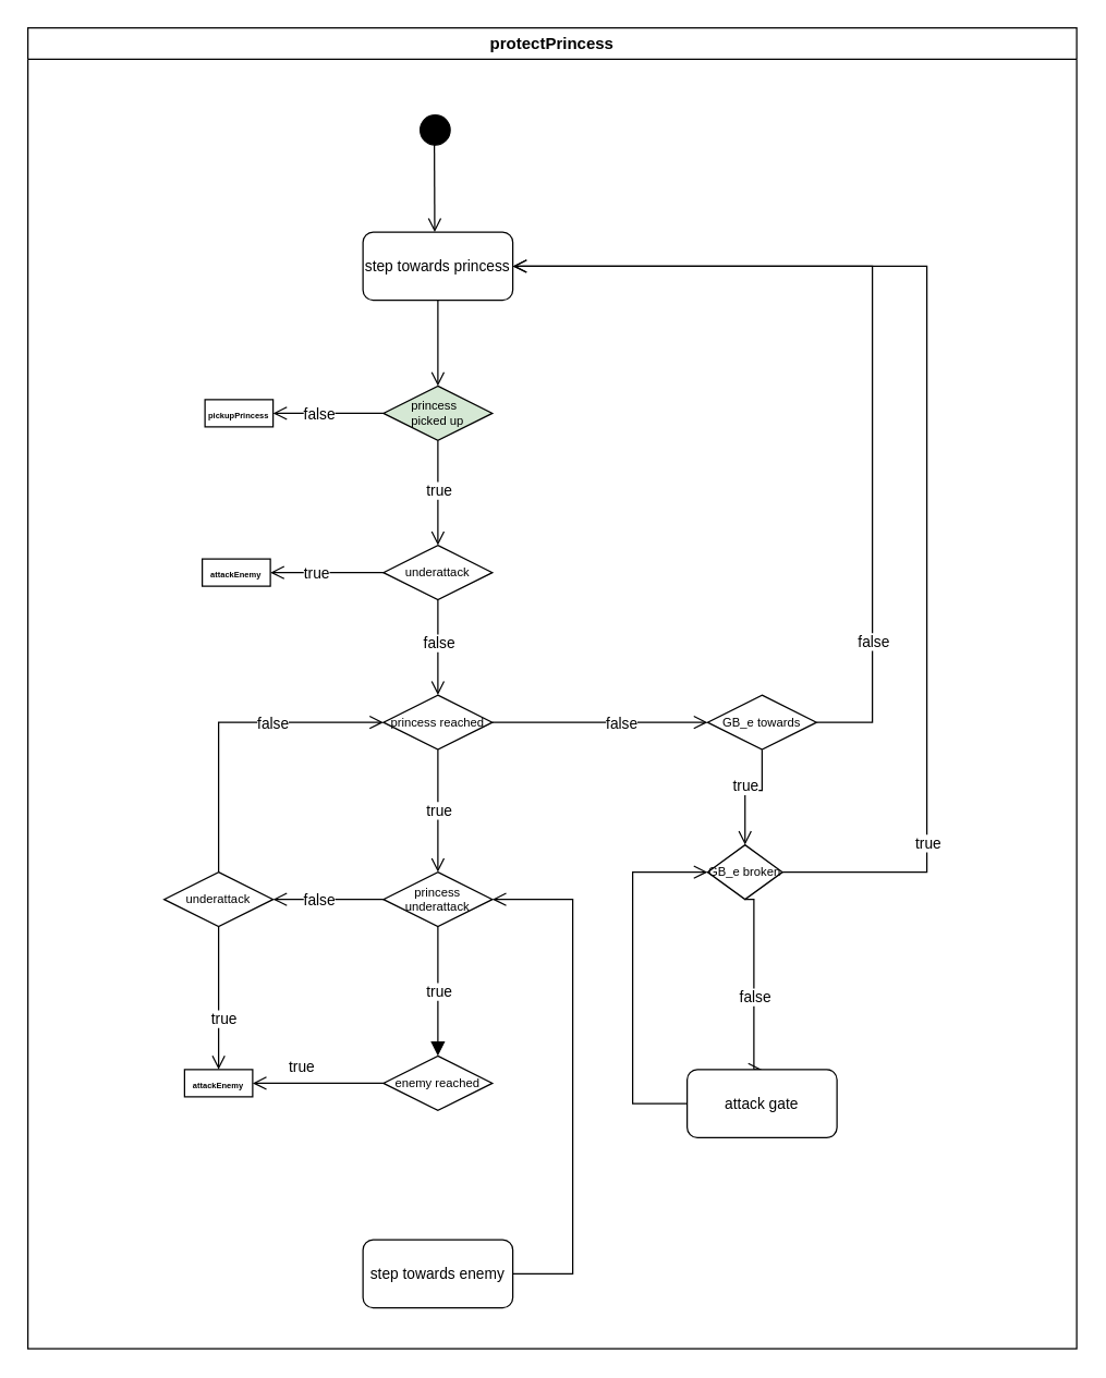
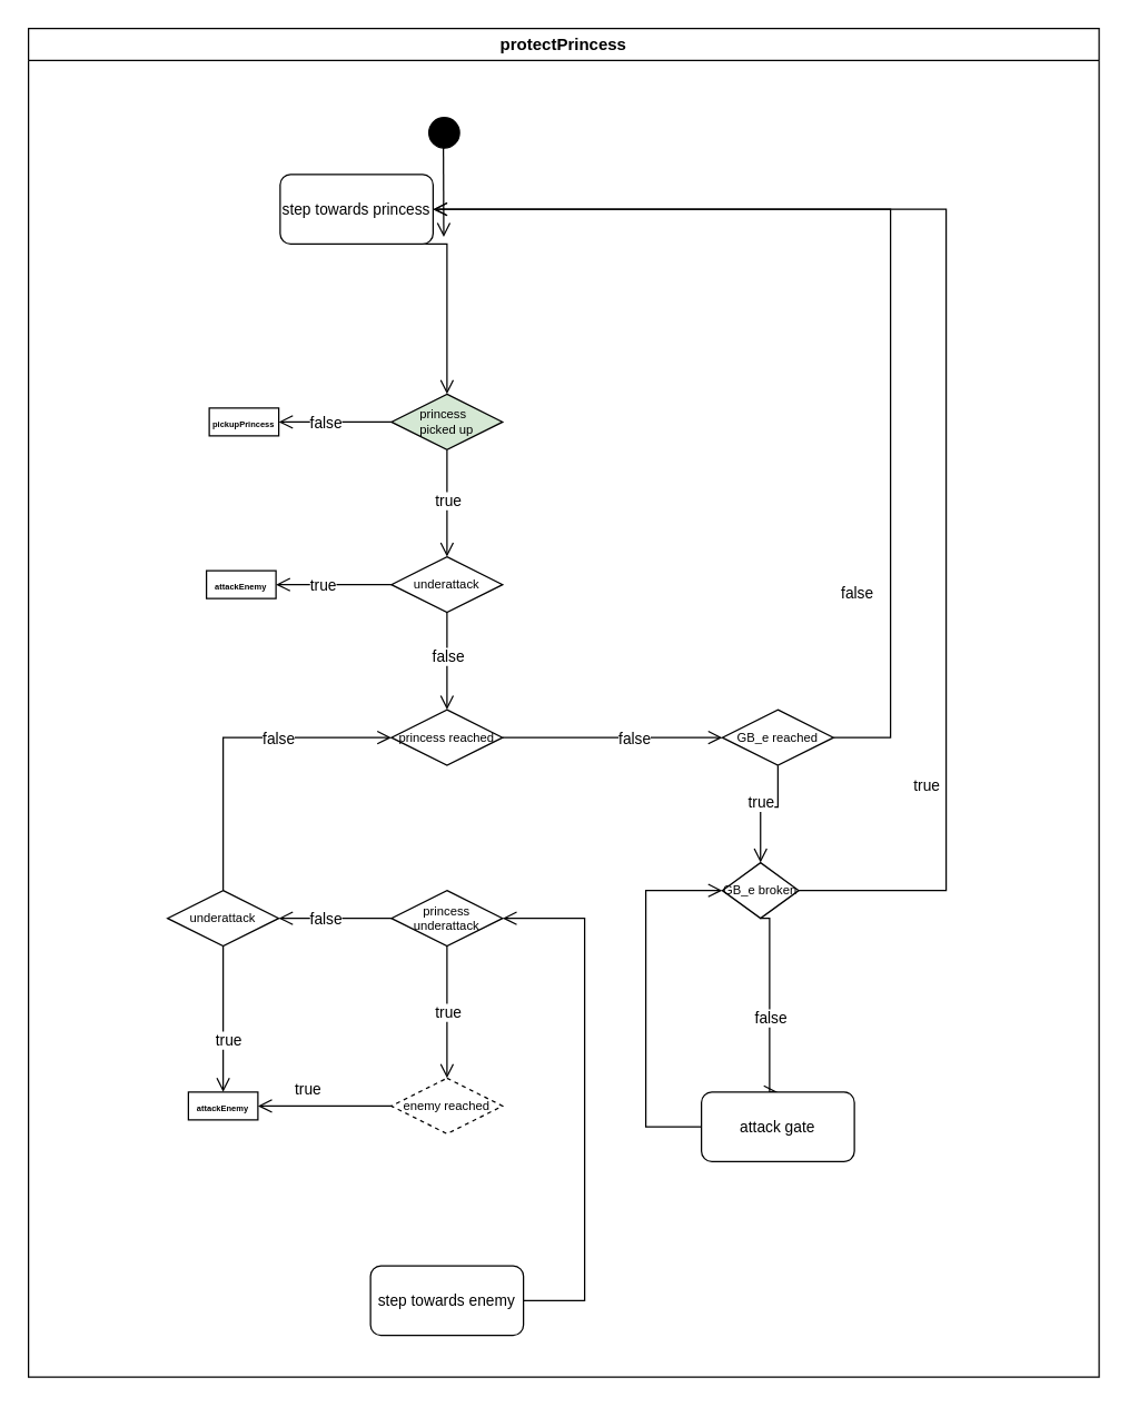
- <mxCell id="7" value="step towards princess" style="rounded=1;fontSize=11;" vertex="1" parent="2"><mxGeometry x="246" y="150" width="110" height="50" as="geometry" /></mxCell>
+ <mxCell id="7" value="step towards princess" style="rounded=1;fontSize=11;" vertex="1" parent="2"><mxGeometry x="181" y="105" width="110" height="50" as="geometry" /></mxCell>
- <mxCell id="11" value="GB_e towards" style="rhombus;fontSize=9;" vertex="1" parent="2"><mxGeometry x="499" y="490" width="80" height="40" as="geometry" /></mxCell>
+ <mxCell id="11" value="GB_e reached" style="rhombus;fontSize=9;" vertex="1" parent="2"><mxGeometry x="499" y="490" width="80" height="40" as="geometry" /></mxCell>
- <mxCell id="27" value="" style="edgeStyle=elbowEdgeStyle;elbow=vertical;align=left;verticalAlign=bottom;endArrow=open;endSize=8;endFill=1;rounded=0;exitX=0.5;exitY=1;exitDx=0;exitDy=0;entryX=0.5;entryY=0;entryDx=0;entryDy=0;" edge="1" parent="2" source="8" target="31"><mxGeometry x="-1" relative="1" as="geometry"><mxPoint x="301" y="620" as="targetPoint" /><Array as="points"><mxPoint x="298.58" y="570" /></Array><mxPoint x="300.58" y="530" as="sourcePoint" /></mxGeometry></mxCell>
- <mxCell id="28" value="&lt;div&gt;true&lt;/div&gt;" style="edgeLabel;html=1;align=center;verticalAlign=middle;resizable=0;points=[];" vertex="1" connectable="0" parent="27"><mxGeometry x="0.267" relative="1" as="geometry"><mxPoint y="-13" as="offset" /></mxGeometry></mxCell>
- <mxCell id="29" value="" style="edgeStyle=elbowEdgeStyle;elbow=vertical;align=left;verticalAlign=bottom;endArrow=block;endSize=8;endFill=1;rounded=0;exitX=0.5;exitY=1;exitDx=0;exitDy=0;entryX=0.5;entryY=0;entryDx=0;entryDy=0;" edge="1" parent="2" source="31" target="50"><mxGeometry x="-1" relative="1" as="geometry"><mxPoint x="300" y="750" as="targetPoint" /><Array as="points" /><mxPoint x="284" y="840" as="sourcePoint" /></mxGeometry></mxCell>
+ <mxCell id="29" value="" style="edgeStyle=elbowEdgeStyle;elbow=vertical;align=left;verticalAlign=bottom;endArrow=open;endSize=8;endFill=1;rounded=0;exitX=0.5;exitY=1;exitDx=0;exitDy=0;entryX=0.5;entryY=0;entryDx=0;entryDy=0;" edge="1" parent="2" source="31" target="50"><mxGeometry x="-1" relative="1" as="geometry"><mxPoint x="300" y="750" as="targetPoint" /><Array as="points" /><mxPoint x="284" y="840" as="sourcePoint" /></mxGeometry></mxCell>
- <mxCell id="50" value="enemy reached" style="rhombus;fontSize=9;" vertex="1" parent="2"><mxGeometry x="261" y="755" width="80" height="40" as="geometry" /></mxCell>
+ <mxCell id="50" value="enemy reached" style="rhombus;fontSize=9;dashed=1;" vertex="1" parent="2"><mxGeometry x="261" y="755" width="80" height="40" as="geometry" /></mxCell>
